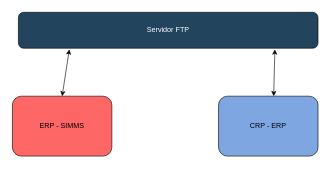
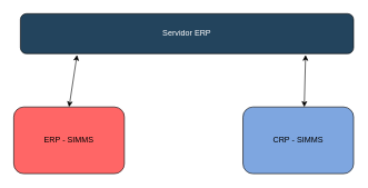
- <mxCell id="2" value="&lt;font color=&quot;#ffffff&quot;&gt;Servidor FTP&lt;/font&gt;" style="rounded=1;whiteSpace=wrap;html=1;fillColor=#23445D;" vertex="1" parent="1"><mxGeometry x="30" y="20" width="500" height="60" as="geometry" /></mxCell>
+ <mxCell id="2" value="&lt;font color=&quot;#ffffff&quot;&gt;Servidor ERP&lt;/font&gt;" style="rounded=1;whiteSpace=wrap;html=1;fillColor=#23445D;" vertex="1" parent="1"><mxGeometry x="30" y="20" width="500" height="60" as="geometry" /></mxCell>
- <mxCell id="4" value="CRP - ERP" style="rounded=1;whiteSpace=wrap;html=1;fillColor=#7EA6E0;" vertex="1" parent="1"><mxGeometry x="364" y="160" width="166" height="100" as="geometry" /></mxCell>
+ <mxCell id="4" value="CRP - SIMMS" style="rounded=1;whiteSpace=wrap;html=1;fillColor=#7EA6E0;" vertex="1" parent="1"><mxGeometry x="364" y="160" width="166" height="100" as="geometry" /></mxCell>
